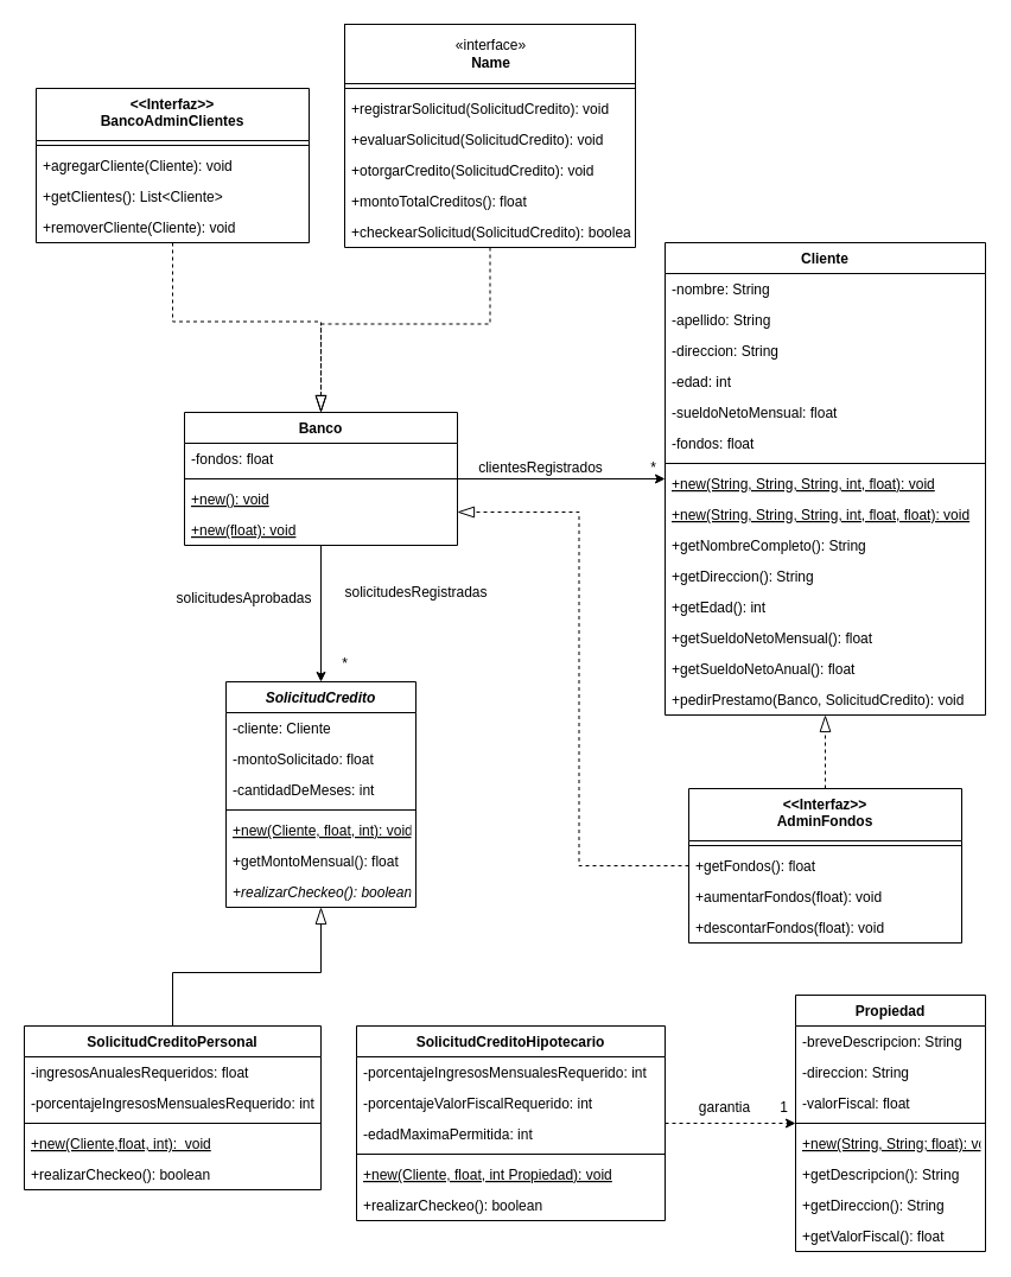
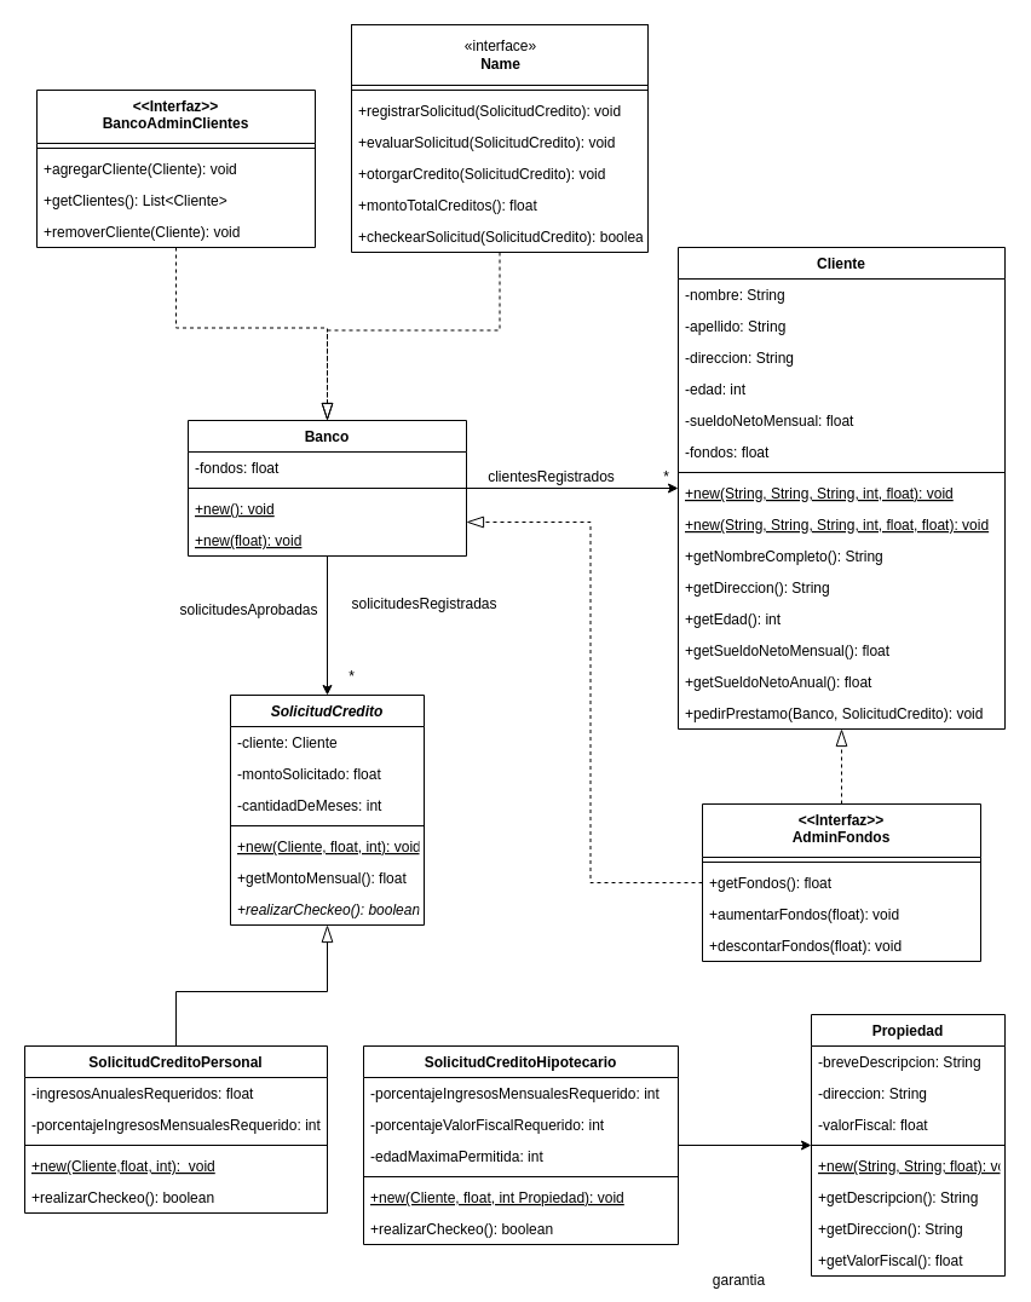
- <mxCell id="78" value="garantia" style="text;html=1;align=center;verticalAlign=middle;resizable=0;points=[];autosize=1;strokeColor=none;" parent="1" vertex="1"><mxGeometry x="580" y="923" width="60" height="20" as="geometry" /></mxCell>
+ <mxCell id="78" value="garantia" style="text;html=1;align=center;verticalAlign=middle;resizable=0;points=[];autosize=1;strokeColor=none;" parent="1" vertex="1"><mxGeometry x="580" y="1048" width="60" height="20" as="geometry" /></mxCell>
- <mxCell id="77" value="1" style="text;html=1;align=center;verticalAlign=middle;resizable=0;points=[];autosize=1;strokeColor=none;" parent="1" vertex="1"><mxGeometry x="650" y="923" width="20" height="20" as="geometry" /></mxCell>
- <mxCell id="44" value="" style="edgeStyle=orthogonalEdgeStyle;rounded=0;orthogonalLoop=1;jettySize=auto;html=1;endArrow=classic;endFill=1;startSize=6;endSize=6;dashed=1;" parent="1" source="45" target="52" edge="1"><mxGeometry relative="1" as="geometry" /></mxCell>
+ <mxCell id="44" value="" style="edgeStyle=orthogonalEdgeStyle;rounded=0;orthogonalLoop=1;jettySize=auto;html=1;endArrow=classic;endFill=1;startSize=6;endSize=6;" parent="1" source="45" target="52" edge="1"><mxGeometry relative="1" as="geometry" /></mxCell>
